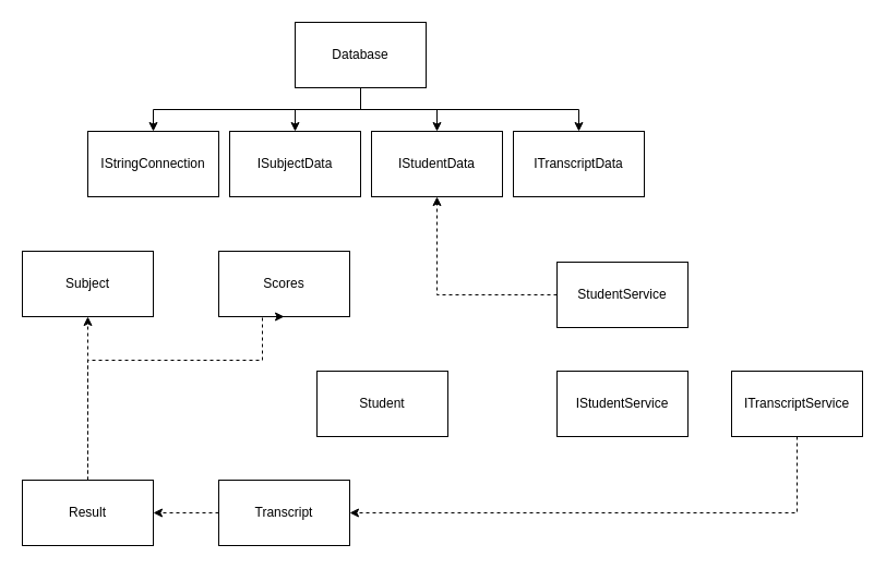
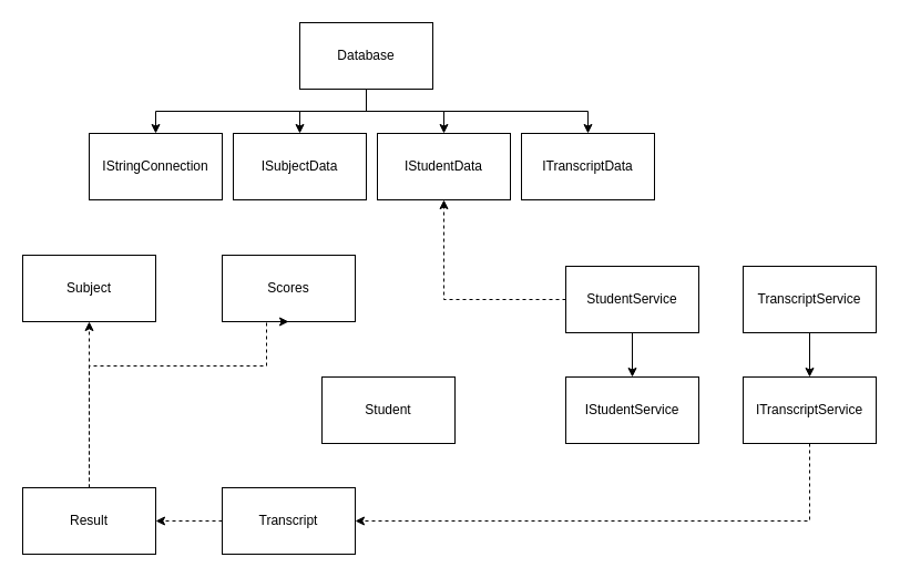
+ <mxCell id="24" value="TranscriptService" style="rounded=0;whiteSpace=wrap;html=1;" vertex="1" parent="1"><mxGeometry x="670" y="240" width="120" height="60" as="geometry" /></mxCell>
+ <mxCell id="20" style="edgeStyle=orthogonalEdgeStyle;rounded=0;orthogonalLoop=1;jettySize=auto;html=1;entryX=0.5;entryY=0;entryDx=0;entryDy=0;" edge="1" parent="1" source="22" target="25"><mxGeometry relative="1" as="geometry" /></mxCell>
+ <mxCell id="23" style="edgeStyle=orthogonalEdgeStyle;rounded=0;orthogonalLoop=1;jettySize=auto;html=1;" edge="1" parent="1" source="24" target="27"><mxGeometry relative="1" as="geometry" /></mxCell>
